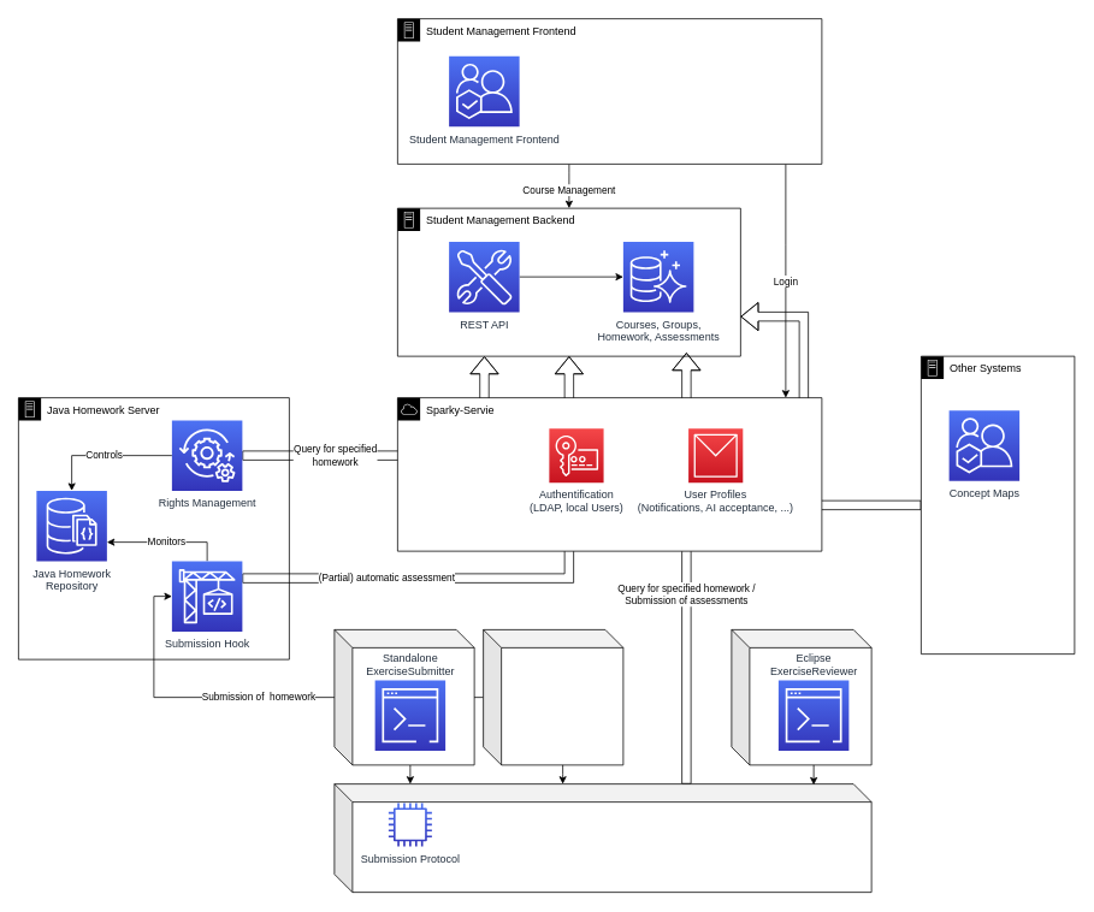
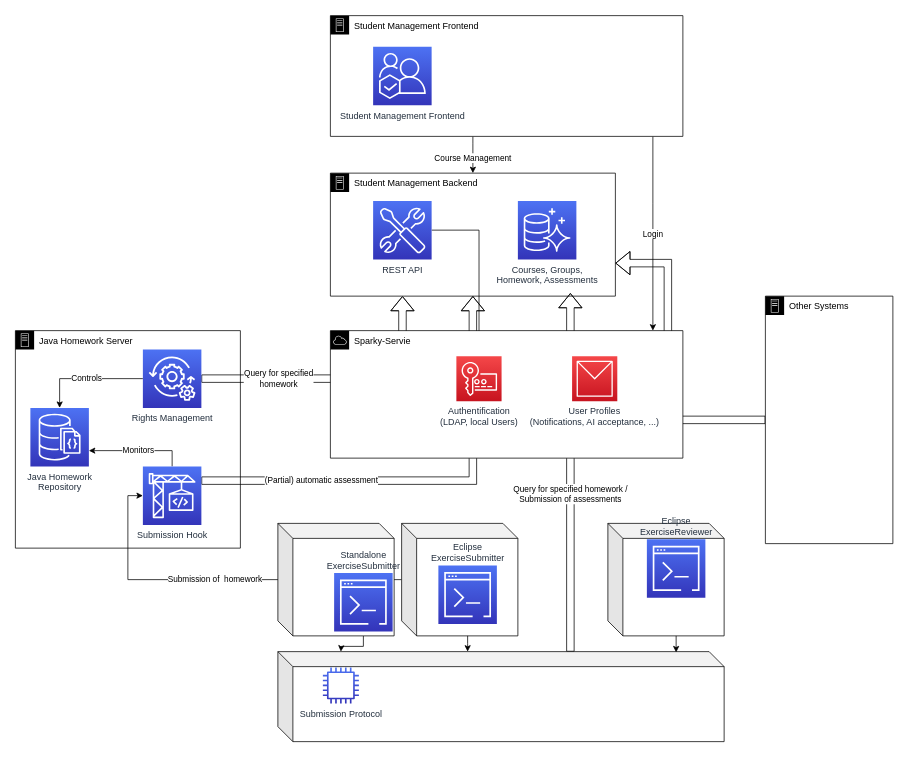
- <mxCell id="8" style="edgeStyle=orthogonalEdgeStyle;rounded=0;orthogonalLoop=1;jettySize=auto;html=1;" parent="1" source="9" target="14" edge="1"><mxGeometry relative="1" as="geometry" /></mxCell>
+ <mxCell id="8" style="edgeStyle=orthogonalEdgeStyle;rounded=0;orthogonalLoop=1;jettySize=auto;html=1;" parent="1" source="9" target="38" edge="1"><mxGeometry relative="1" as="geometry" /></mxCell>
- <mxCell id="21" value="Concept Maps" style="outlineConnect=0;fontColor=#232F3E;gradientColor=#4D72F3;gradientDirection=north;fillColor=#3334B9;strokeColor=#ffffff;dashed=0;verticalLabelPosition=bottom;verticalAlign=top;align=center;html=1;fontSize=12;fontStyle=0;aspect=fixed;shape=mxgraph.aws4.resourceIcon;resIcon=mxgraph.aws4.iq;" vertex="1" parent="1"><mxGeometry x="1051" y="454" width="78" height="78" as="geometry" /></mxCell>
- <mxCell id="34" value="Standalone&lt;br&gt;ExerciseSubmitter" style="outlineConnect=0;fontColor=#232F3E;gradientColor=#4D72F3;gradientDirection=north;fillColor=#3334B9;strokeColor=#ffffff;dashed=0;verticalLabelPosition=top;verticalAlign=bottom;align=center;html=1;fontSize=12;fontStyle=0;aspect=fixed;shape=mxgraph.aws4.resourceIcon;resIcon=mxgraph.aws4.command_line_interface;labelPosition=center;" parent="23" vertex="1"><mxGeometry x="45" y="56" width="78" height="78" as="geometry" /></mxCell>
+ <mxCell id="34" value="Standalone&lt;br&gt;ExerciseSubmitter" style="outlineConnect=0;fontColor=#232F3E;gradientColor=#4D72F3;gradientDirection=north;fillColor=#3334B9;strokeColor=#ffffff;dashed=0;verticalLabelPosition=top;verticalAlign=bottom;align=center;html=1;fontSize=12;fontStyle=0;aspect=fixed;shape=mxgraph.aws4.resourceIcon;resIcon=mxgraph.aws4.command_line_interface;labelPosition=center;" parent="23" vertex="1"><mxGeometry x="75" y="66" width="78" height="78" as="geometry" /></mxCell>
+ <mxCell id="29" value="Eclipse&lt;br&gt;ExerciseSubmitter" style="outlineConnect=0;fontColor=#232F3E;gradientColor=#4D72F3;gradientDirection=north;fillColor=#3334B9;strokeColor=#ffffff;dashed=0;verticalLabelPosition=top;verticalAlign=bottom;align=center;html=1;fontSize=12;fontStyle=0;aspect=fixed;shape=mxgraph.aws4.resourceIcon;resIcon=mxgraph.aws4.command_line_interface;labelPosition=center;" parent="23" vertex="1"><mxGeometry x="214" y="56" width="78" height="78" as="geometry" /></mxCell>
- <mxCell id="32" value="Eclipse&lt;br&gt;ExerciseReviewer" style="outlineConnect=0;fontColor=#232F3E;gradientColor=#4D72F3;gradientDirection=north;fillColor=#3334B9;strokeColor=#ffffff;dashed=0;verticalLabelPosition=top;verticalAlign=bottom;align=center;html=1;fontSize=12;fontStyle=0;aspect=fixed;shape=mxgraph.aws4.resourceIcon;resIcon=mxgraph.aws4.command_line_interface;labelPosition=center;" parent="23" vertex="1"><mxGeometry x="492" y="56" width="78" height="78" as="geometry" /></mxCell>
+ <mxCell id="32" value="Eclipse&lt;br&gt;ExerciseReviewer" style="outlineConnect=0;fontColor=#232F3E;gradientColor=#4D72F3;gradientDirection=north;fillColor=#3334B9;strokeColor=#ffffff;dashed=0;verticalLabelPosition=top;verticalAlign=bottom;align=center;html=1;fontSize=12;fontStyle=0;aspect=fixed;shape=mxgraph.aws4.resourceIcon;resIcon=mxgraph.aws4.command_line_interface;labelPosition=center;" parent="23" vertex="1"><mxGeometry x="492" y="21" width="78" height="78" as="geometry" /></mxCell>
